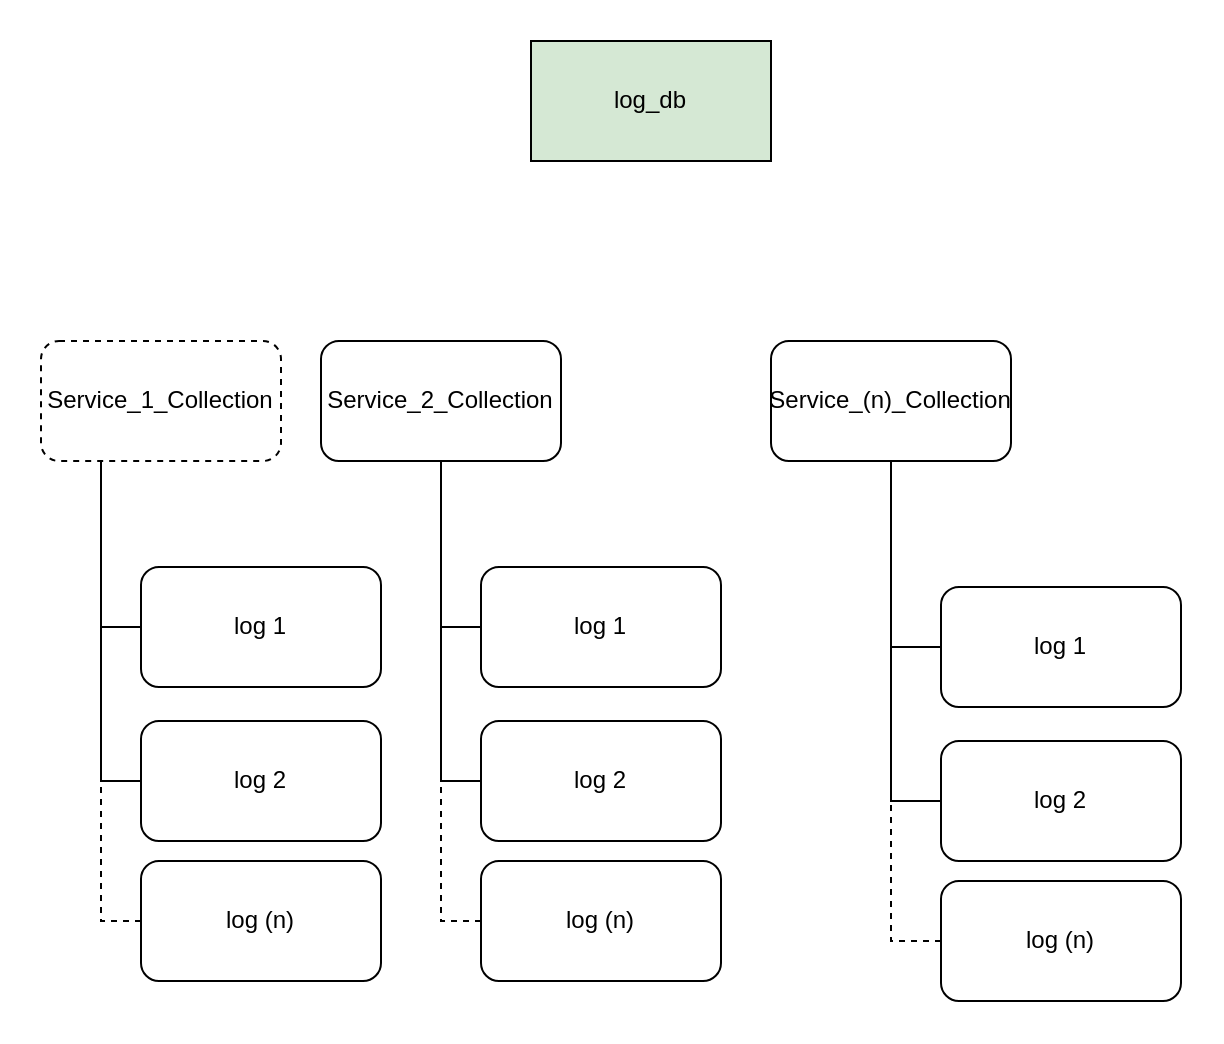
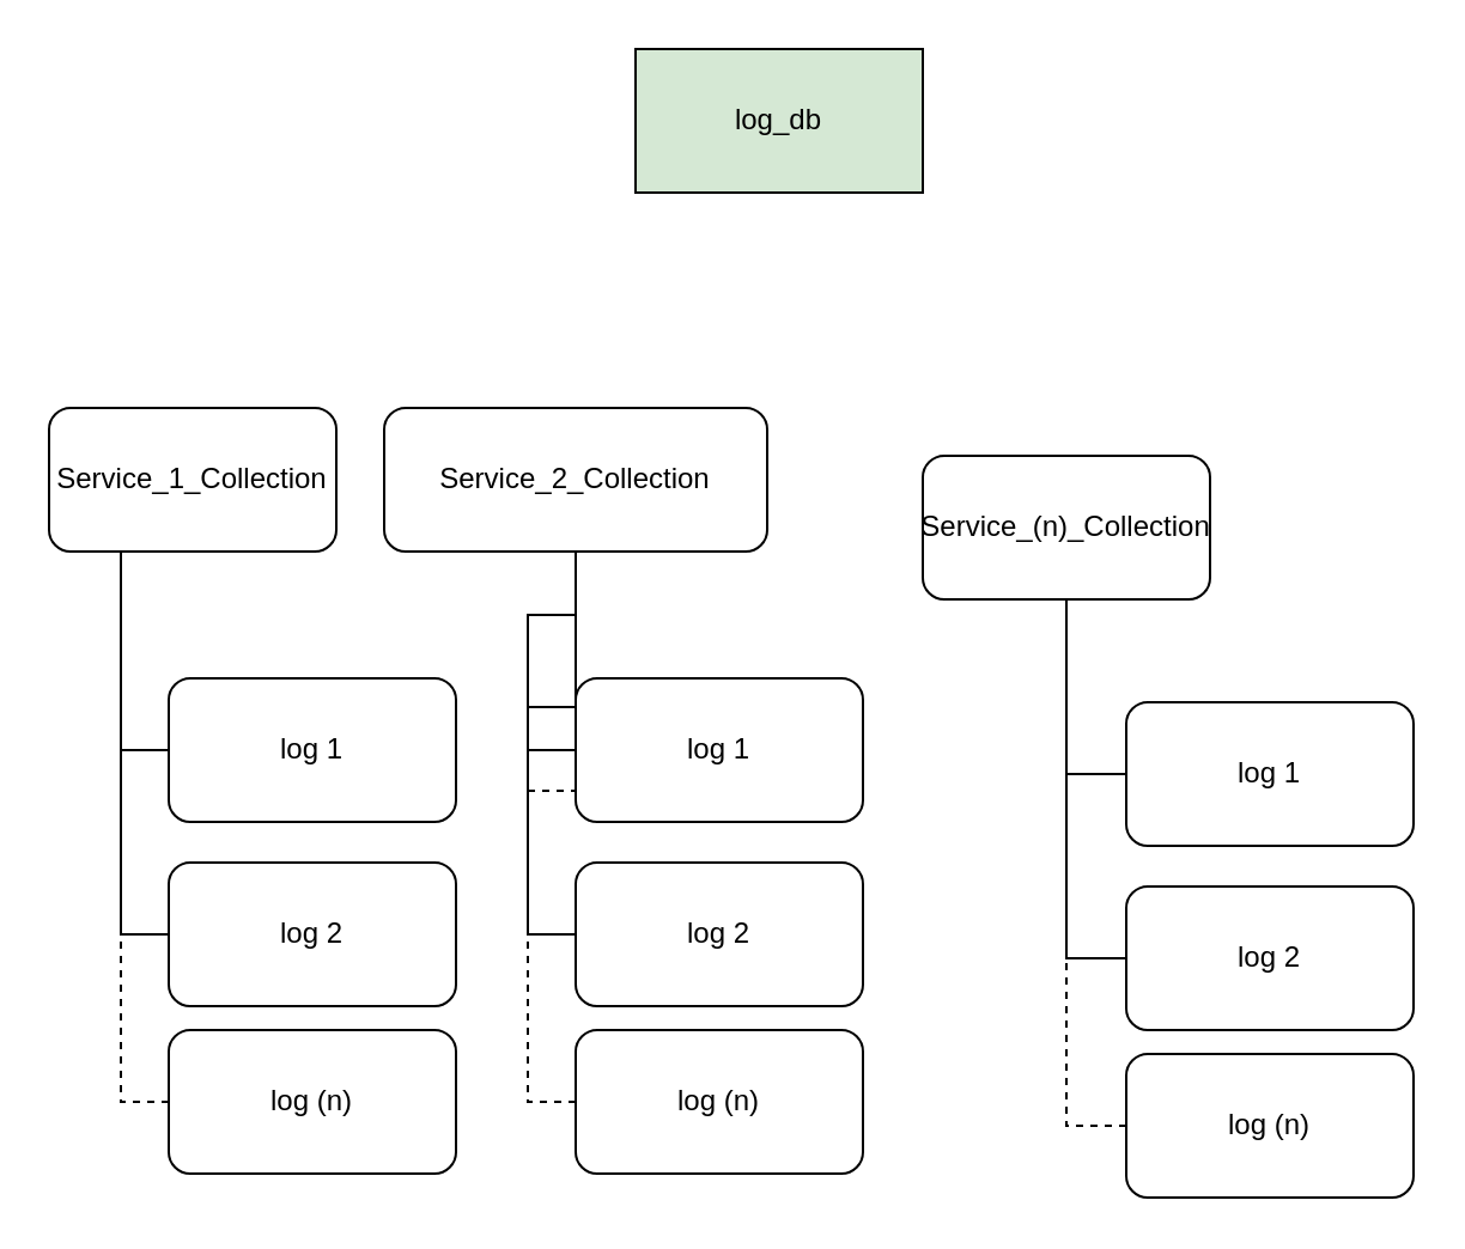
- <mxCell id="4" value="Service_1_Collection" style="rounded=1;whiteSpace=wrap;html=1;dashed=1;" vertex="1" parent="1"><mxGeometry x="20" y="170" width="120" height="60" as="geometry" /></mxCell>
+ <mxCell id="4" value="Service_1_Collection" style="rounded=1;whiteSpace=wrap;html=1;" vertex="1" parent="1"><mxGeometry x="20" y="170" width="120" height="60" as="geometry" /></mxCell>
- <mxCell id="5" value="Service_2_Collection" style="rounded=1;whiteSpace=wrap;html=1;" vertex="1" parent="1"><mxGeometry x="160" y="170" width="120" height="60" as="geometry" /></mxCell>
+ <mxCell id="5" value="Service_2_Collection" style="rounded=1;whiteSpace=wrap;html=1;" vertex="1" parent="1"><mxGeometry x="160" y="170" width="160" height="60" as="geometry" /></mxCell>
- <mxCell id="6" value="Service_(n)_Collection" style="rounded=1;whiteSpace=wrap;html=1;" vertex="1" parent="1"><mxGeometry x="385" y="170" width="120" height="60" as="geometry" /></mxCell>
+ <mxCell id="6" value="Service_(n)_Collection" style="rounded=1;whiteSpace=wrap;html=1;" vertex="1" parent="1"><mxGeometry x="385" y="190" width="120" height="60" as="geometry" /></mxCell>
